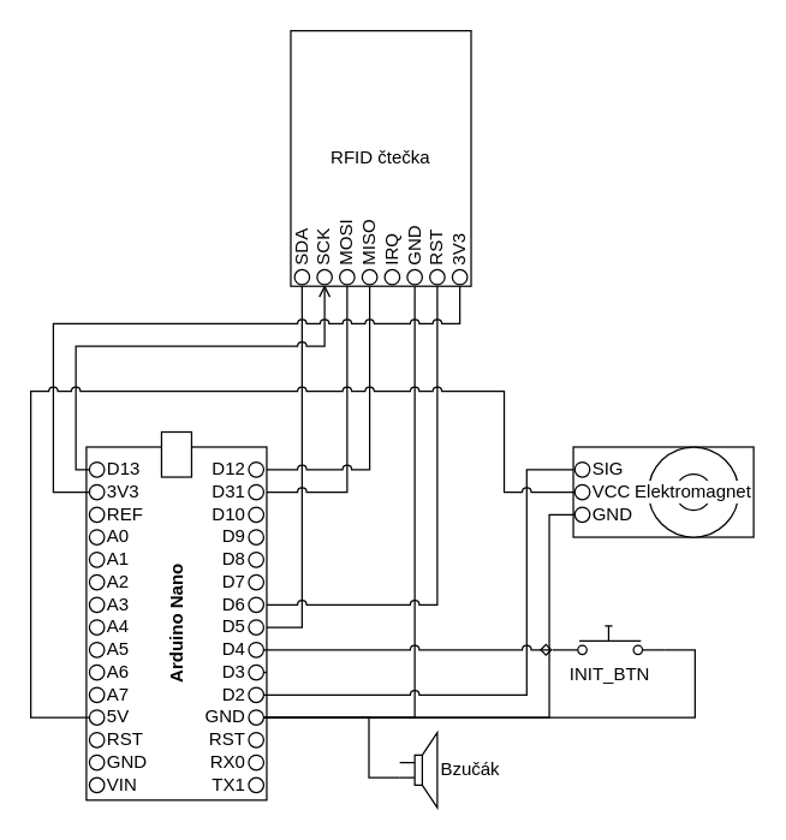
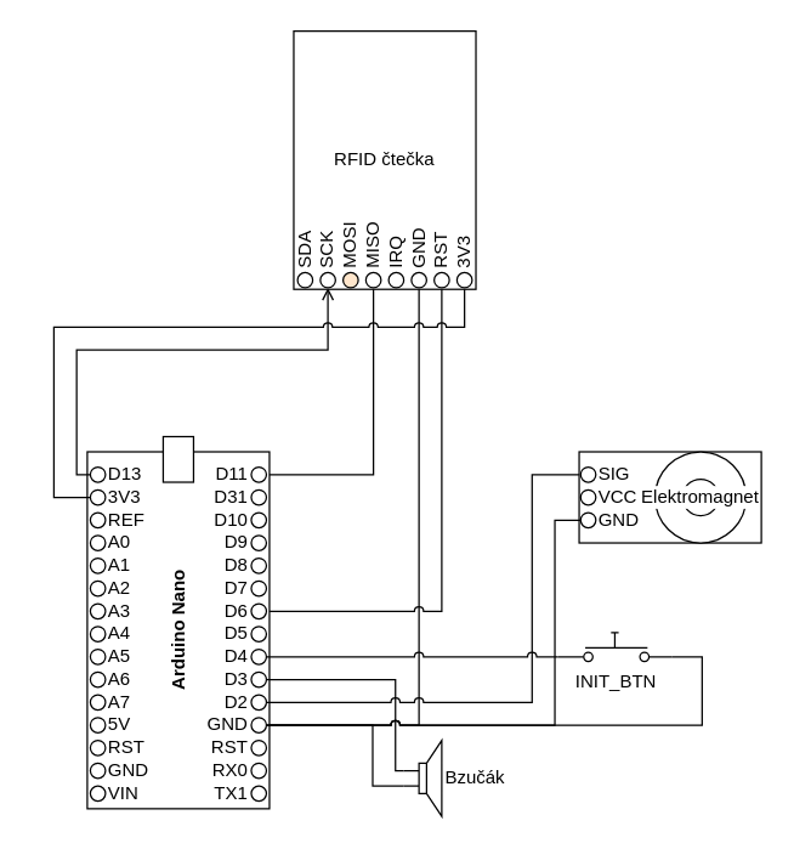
- <mxCell id="60" value="MOSI" style="ellipse;whiteSpace=wrap;html=1;spacingRight=0;spacingLeft=12;align=left;horizontal=0;verticalAlign=middle;spacing=0;spacingBottom=0;" vertex="1" parent="1"><mxGeometry x="225.5" y="179" width="10" height="10" as="geometry" /></mxCell>
+ <mxCell id="60" value="MOSI" style="ellipse;whiteSpace=wrap;html=1;spacingRight=0;spacingLeft=12;align=left;horizontal=0;verticalAlign=middle;spacing=0;spacingBottom=0;fillColor=#ffe6cc;" vertex="1" parent="1"><mxGeometry x="225.5" y="179" width="10" height="10" as="geometry" /></mxCell>
- <mxCell id="47" style="edgeStyle=orthogonalEdgeStyle;rounded=0;orthogonalLoop=1;jettySize=auto;html=1;entryX=0;entryY=0.5;entryDx=0;entryDy=0;jumpStyle=arc;endArrow=none;endFill=0;" edge="1" parent="1" source="48" target="40"><mxGeometry relative="1" as="geometry"><Array as="points"><mxPoint x="335" y="327" /><mxPoint x="335" y="260" /><mxPoint x="20" y="260" /><mxPoint x="20" y="477" /></Array></mxGeometry></mxCell>
- <mxCell id="6" style="edgeStyle=orthogonalEdgeStyle;rounded=0;orthogonalLoop=1;jettySize=auto;html=1;entryX=1;entryY=0.5;entryDx=0;entryDy=0;jumpStyle=arc;endArrow=none;endFill=0;" edge="1" parent="1" source="60" target="11"><mxGeometry relative="1" as="geometry"><Array as="points"><mxPoint x="231" y="327" /></Array></mxGeometry></mxCell>
- <mxCell id="9" value="D12" style="ellipse;whiteSpace=wrap;html=1;spacingRight=10;spacingLeft=0;align=right;" vertex="1" parent="1"><mxGeometry x="165" y="307" width="10" height="10" as="geometry" /></mxCell>
+ <mxCell id="9" value="D11" style="ellipse;whiteSpace=wrap;html=1;spacingRight=10;spacingLeft=0;align=right;" vertex="1" parent="1"><mxGeometry x="165" y="307" width="10" height="10" as="geometry" /></mxCell>
- <mxCell id="4" style="edgeStyle=orthogonalEdgeStyle;rounded=0;orthogonalLoop=1;jettySize=auto;html=1;entryX=0.5;entryY=1;entryDx=0;entryDy=0;endArrow=none;endFill=0;jumpStyle=arc;" edge="1" parent="1" source="18" target="58"><mxGeometry relative="1" as="geometry" /></mxCell>
- <mxCell id="56" style="edgeStyle=orthogonalEdgeStyle;rounded=0;orthogonalLoop=1;jettySize=auto;html=1;endArrow=diamond;endFill=0;jumpStyle=arc;exitX=1;exitY=0.5;exitDx=0;exitDy=0;entryX=0;entryY=0.84;entryDx=0;entryDy=0;entryPerimeter=0;" edge="1" parent="1" source="19" target="55"><mxGeometry relative="1" as="geometry"><mxPoint x="305" y="447" as="targetPoint" /><Array as="points"><mxPoint x="290" y="432" /><mxPoint x="290" y="432" /></Array></mxGeometry></mxCell>
+ <mxCell id="56" style="edgeStyle=orthogonalEdgeStyle;rounded=0;orthogonalLoop=1;jettySize=auto;html=1;endArrow=none;endFill=0;jumpStyle=arc;exitX=1;exitY=0.5;exitDx=0;exitDy=0;entryX=0;entryY=0.84;entryDx=0;entryDy=0;entryPerimeter=0;" edge="1" parent="1" source="19" target="55"><mxGeometry relative="1" as="geometry"><mxPoint x="305" y="447" as="targetPoint" /><Array as="points"><mxPoint x="290" y="432" /><mxPoint x="290" y="432" /></Array></mxGeometry></mxCell>
+ <mxCell id="2" style="edgeStyle=orthogonalEdgeStyle;rounded=0;orthogonalLoop=1;jettySize=auto;html=1;entryX=0;entryY=0.4;entryDx=0;entryDy=0;entryPerimeter=0;jumpStyle=arc;endArrow=none;endFill=0;" edge="1" parent="1" source="21" target="67"><mxGeometry relative="1" as="geometry"><Array as="points"><mxPoint x="260" y="447" /><mxPoint x="260" y="507" /></Array></mxGeometry></mxCell>
